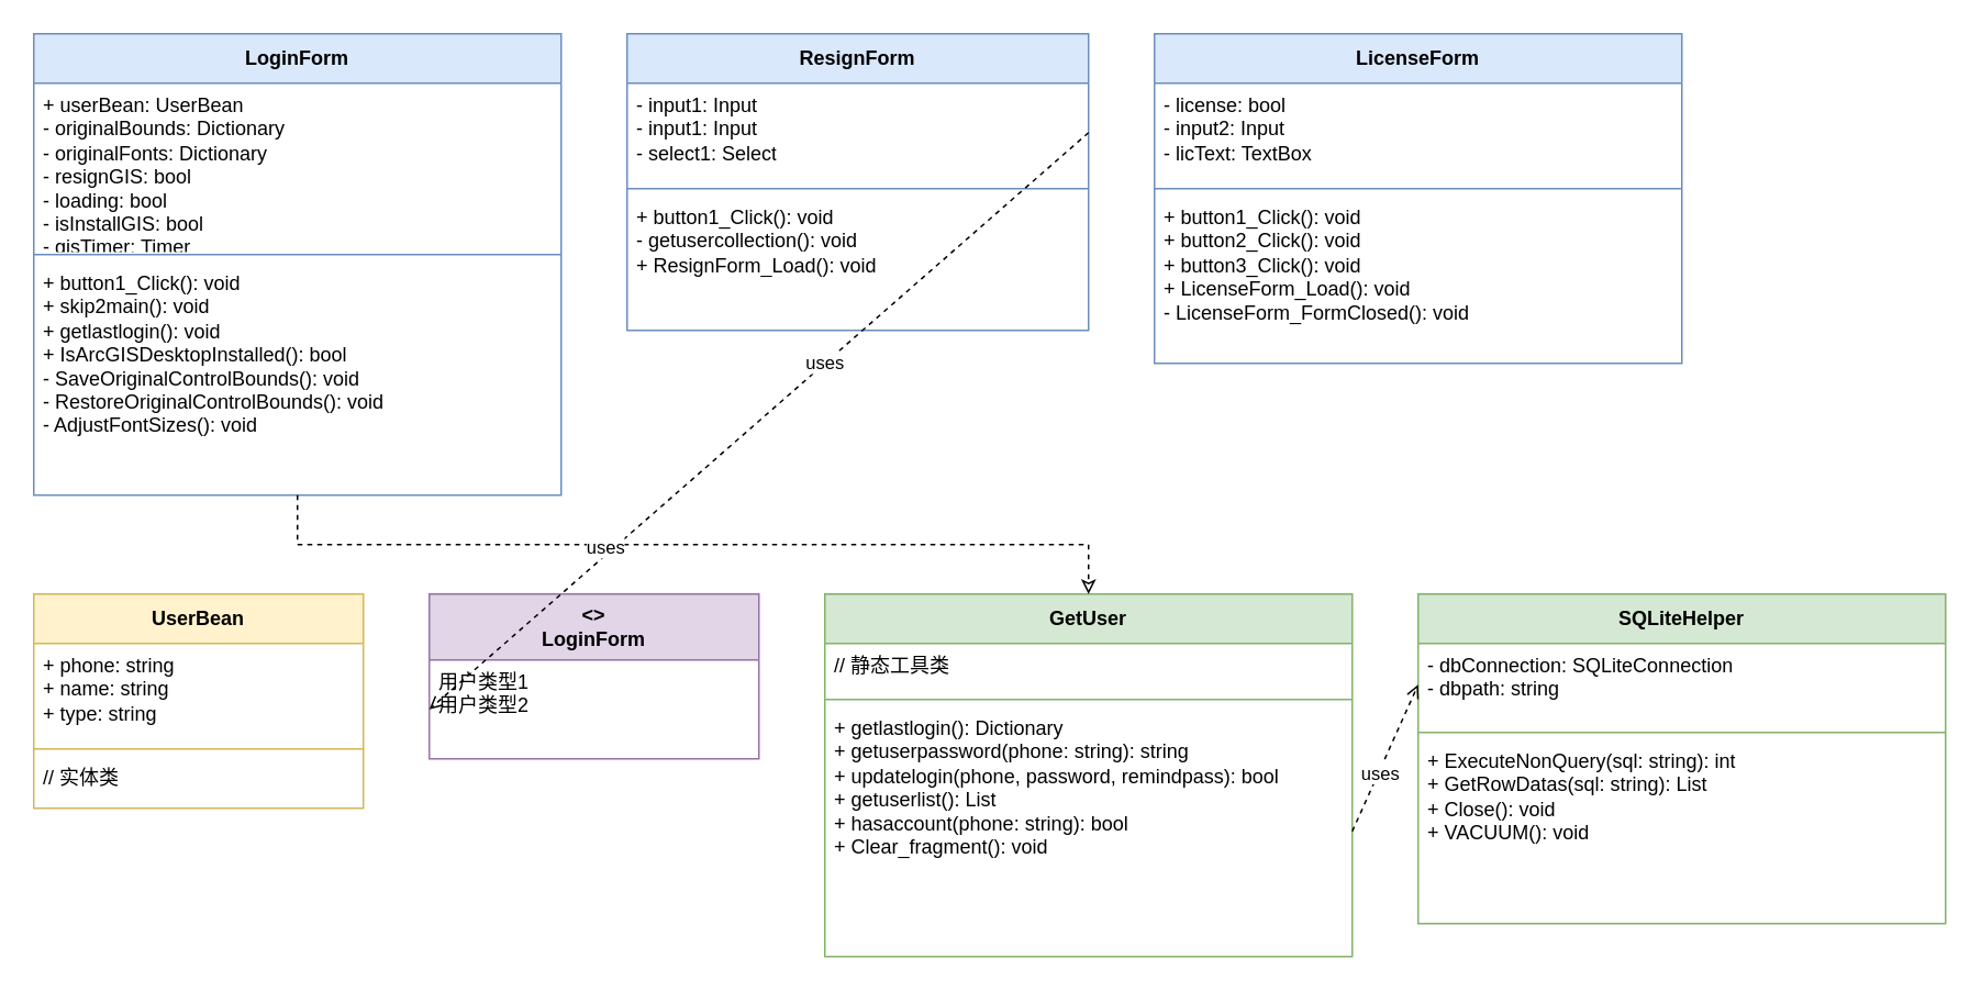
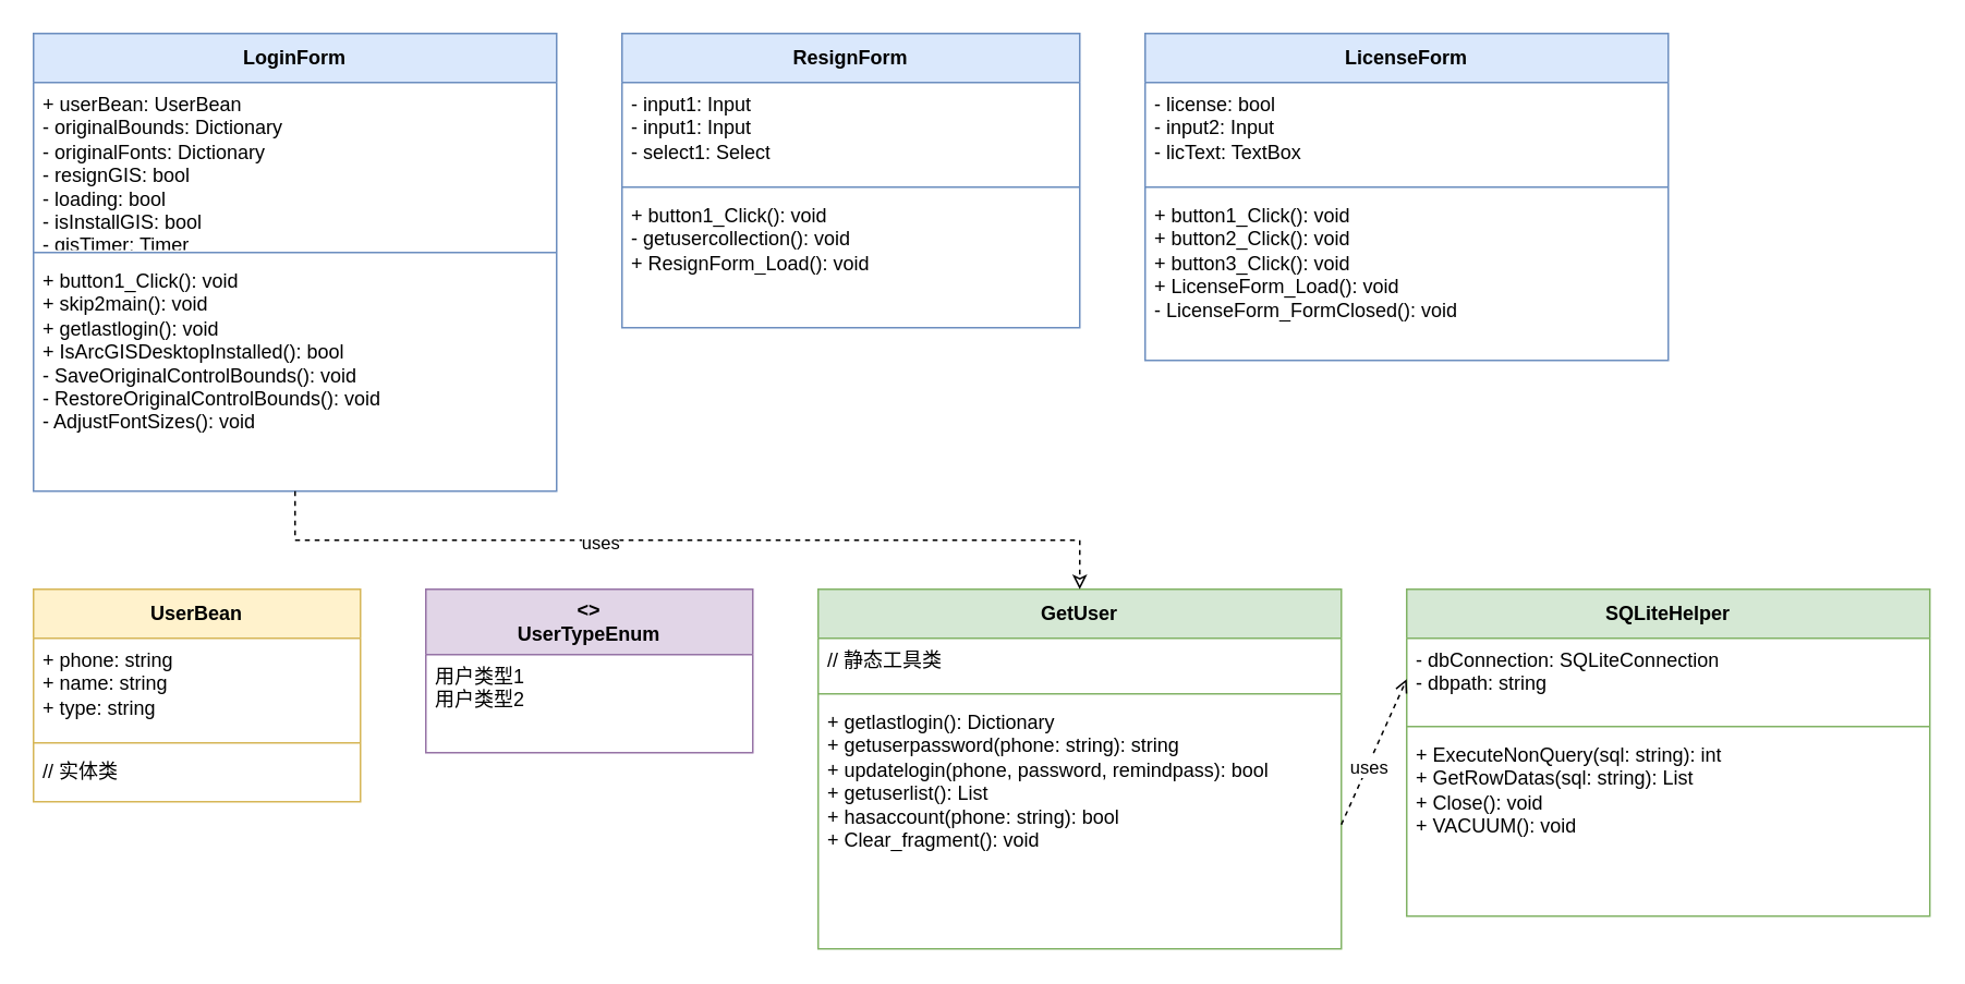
- <mxCell id="28" value="" style="endArrow=open;endFill=0;dashed=1;html=1;rounded=0;exitX=1;exitY=0.5;exitDx=0;exitDy=0;entryX=0;entryY=0.5;entryDx=0;entryDy=0;" edge="1" parent="1" source="7" target="19"><mxGeometry width="50" height="50" relative="1" as="geometry"><mxPoint x="380" y="380" as="sourcePoint" /><mxPoint x="430" y="330" as="targetPoint" /></mxGeometry></mxCell>
- <mxCell id="29" value="uses" style="edgeLabel;html=1;align=center;verticalAlign=middle;resizable=0;points=[];" vertex="1" connectable="0" parent="28"><mxGeometry x="-0.2" y="-1" relative="1" as="geometry"><mxPoint as="offset" /></mxGeometry></mxCell>
- <mxCell id="18" value="&lt;b&gt;&lt;&lt;enumeration&gt;&gt;&#10;LoginForm&lt;/b&gt;" style="swimlane;fontStyle=0;childLayout=stackLayout;horizontal=1;startSize=40;horizontalStack=0;resizeParent=1;resizeParentMax=0;resizeLast=0;collapsible=1;marginBottom=0;whiteSpace=wrap;html=1;fillColor=#e1d5e7;strokeColor=#9673a6;" vertex="1" parent="1"><mxGeometry x="260" y="360" width="200" height="100" as="geometry" /></mxCell>
+ <mxCell id="18" value="&lt;b&gt;&lt;&lt;enumeration&gt;&gt;&#10;UserTypeEnum&lt;/b&gt;" style="swimlane;fontStyle=0;childLayout=stackLayout;horizontal=1;startSize=40;horizontalStack=0;resizeParent=1;resizeParentMax=0;resizeLast=0;collapsible=1;marginBottom=0;whiteSpace=wrap;html=1;fillColor=#e1d5e7;strokeColor=#9673a6;" vertex="1" parent="1"><mxGeometry x="260" y="360" width="200" height="100" as="geometry" /></mxCell>
